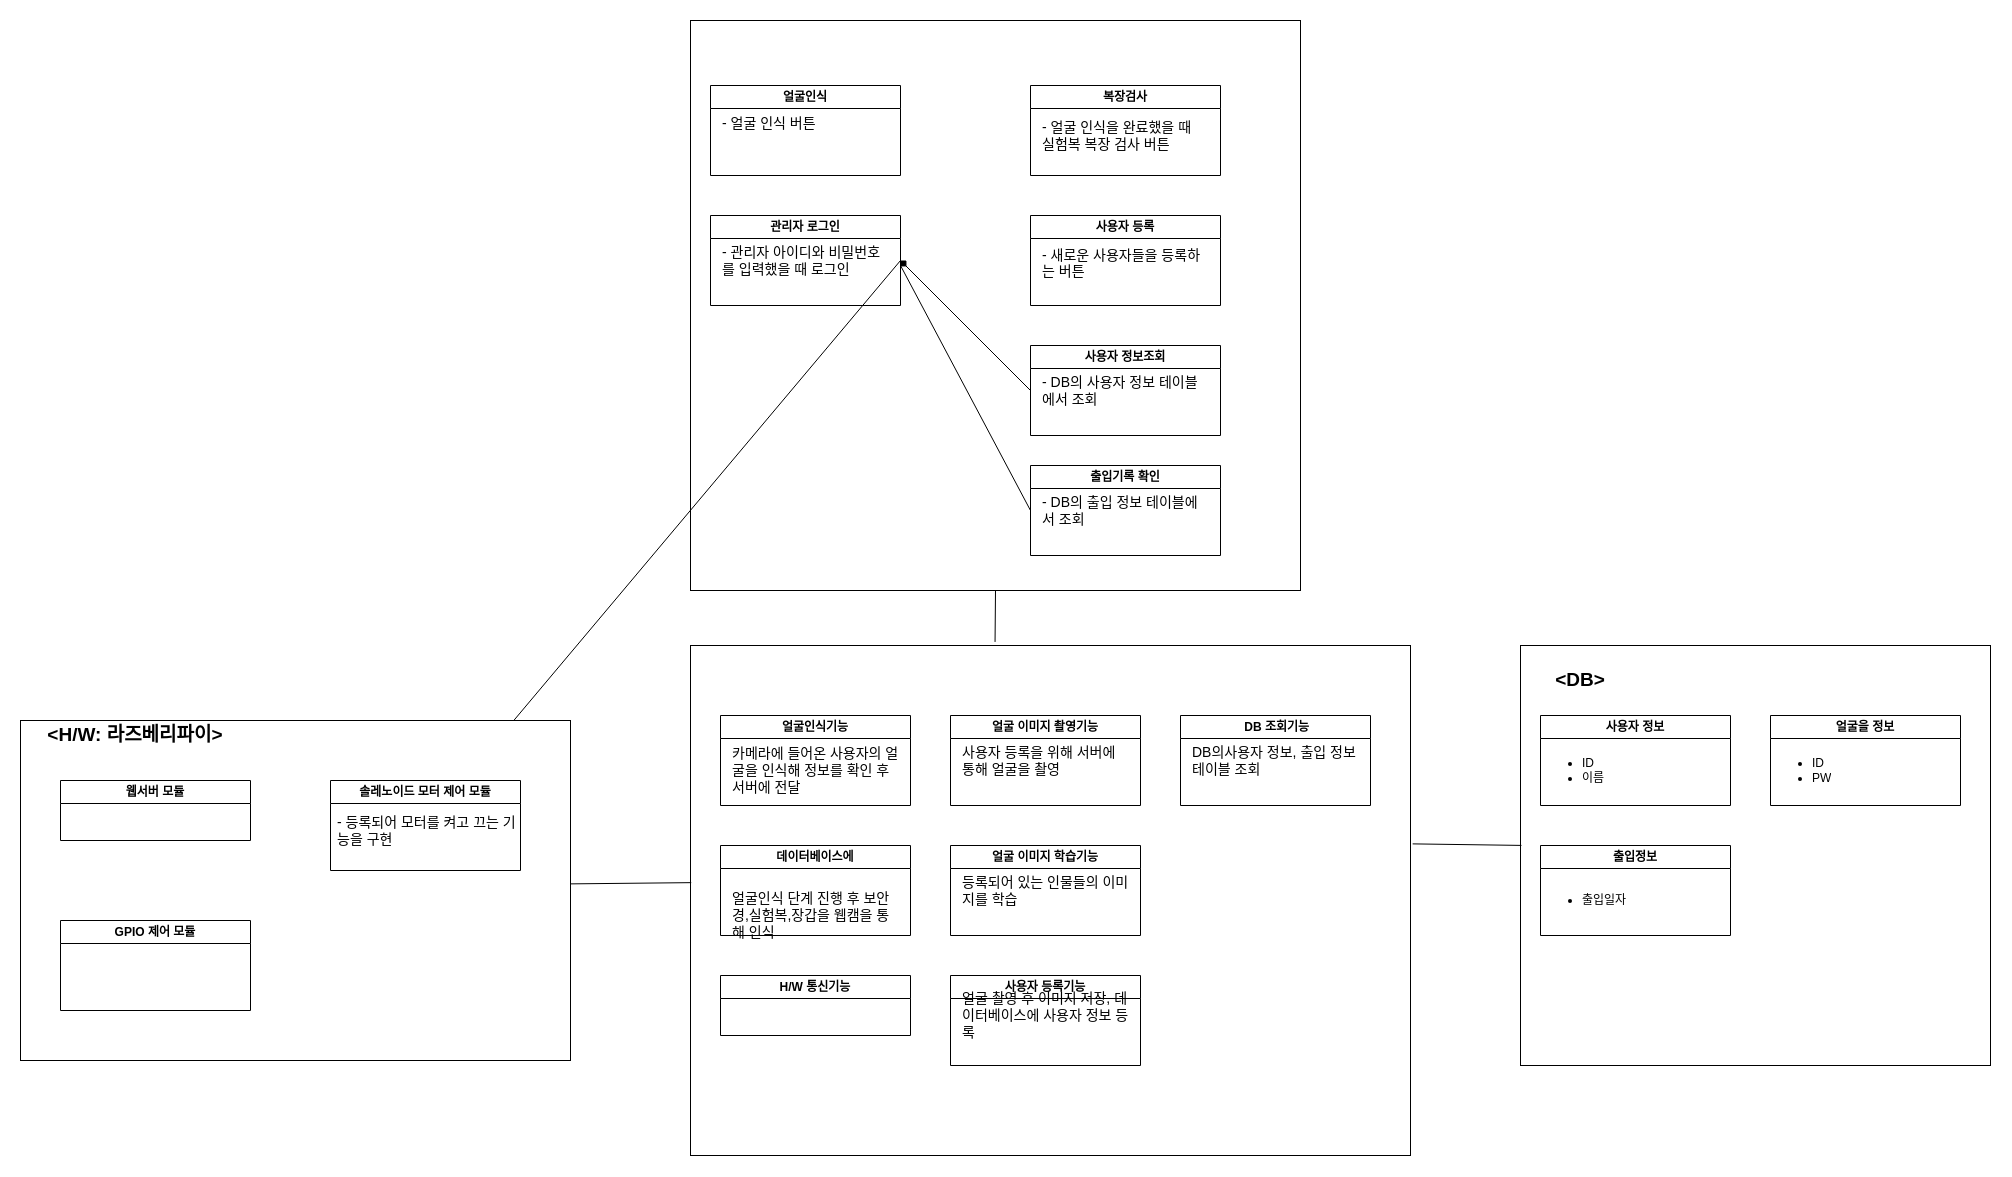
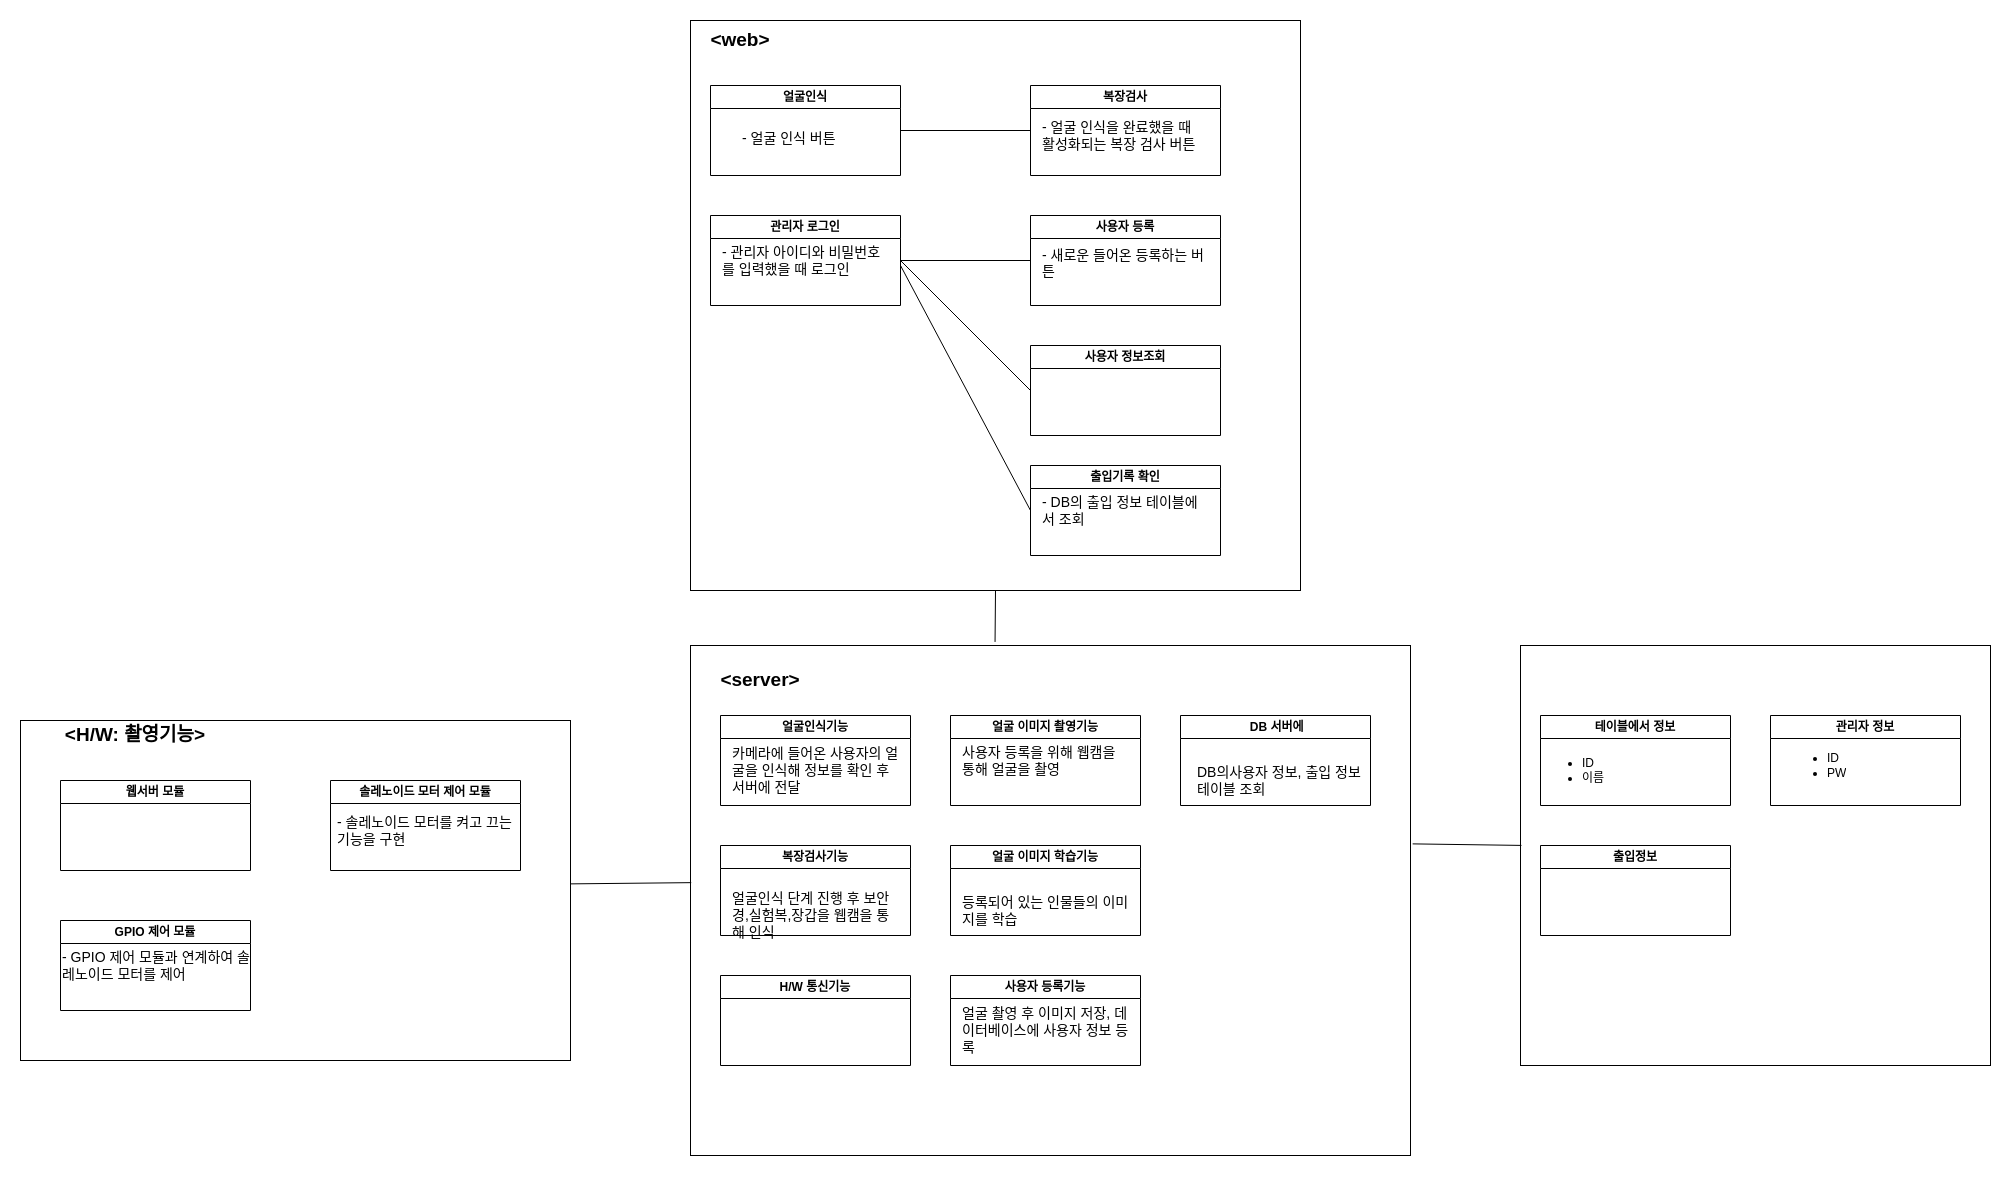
+ <mxCell id="7" value="&amp;lt;web&amp;gt;" style="text;html=1;align=center;verticalAlign=middle;whiteSpace=wrap;rounded=0;fontStyle=1;fontSize=19;" vertex="1" parent="1"><mxGeometry x="710" y="25" width="60" height="30" as="geometry" /></mxCell>
- <mxCell id="4" value="&lt;div&gt;&lt;font style=&quot;font-size: 14px;&quot;&gt;- 얼굴 인식 버튼&lt;/font&gt;&lt;/div&gt;&lt;div&gt;&lt;br&gt;&lt;/div&gt;" style="text;html=1;align=left;verticalAlign=middle;whiteSpace=wrap;rounded=0;" vertex="1" parent="3"><mxGeometry x="10" y="30" width="130" height="30" as="geometry" /></mxCell>
+ <mxCell id="4" value="&lt;div&gt;&lt;font style=&quot;font-size: 14px;&quot;&gt;- 얼굴 인식 버튼&lt;/font&gt;&lt;/div&gt;&lt;div&gt;&lt;br&gt;&lt;/div&gt;" style="text;html=1;align=left;verticalAlign=middle;whiteSpace=wrap;rounded=0;" vertex="1" parent="3"><mxGeometry x="30" y="45" width="130" height="30" as="geometry" /></mxCell>
+ <mxCell id="16" value="" style="endArrow=none;html=1;rounded=0;entryX=1;entryY=0.5;entryDx=0;entryDy=0;exitX=0;exitY=0.5;exitDx=0;exitDy=0;" edge="1" parent="1" source="5" target="3"><mxGeometry width="50" height="50" relative="1" as="geometry"><mxPoint x="1090" y="305" as="sourcePoint" /><mxPoint x="1140" y="255" as="targetPoint" /></mxGeometry></mxCell>
- <mxCell id="6" value="&lt;font style=&quot;font-size: 14px;&quot;&gt;- 얼굴 인식을 완료했을 때 실험복 복장 검사 버튼&lt;/font&gt;" style="text;html=1;align=left;verticalAlign=middle;whiteSpace=wrap;rounded=0;" vertex="1" parent="5"><mxGeometry x="10" y="40" width="160" height="20" as="geometry" /></mxCell>
+ <mxCell id="6" value="&lt;font style=&quot;font-size: 14px;&quot;&gt;- 얼굴 인식을 완료했을 때 활성화되는 복장 검사 버튼&lt;/font&gt;" style="text;html=1;align=left;verticalAlign=middle;whiteSpace=wrap;rounded=0;" vertex="1" parent="5"><mxGeometry x="10" y="40" width="160" height="20" as="geometry" /></mxCell>
- <mxCell id="18" value="" style="endArrow=diamond;html=1;rounded=0;entryX=1;entryY=0.5;entryDx=0;entryDy=0;exitX=0;exitY=0.5;exitDx=0;exitDy=0;" edge="1" parent="1" source="12" target="8"><mxGeometry width="50" height="50" relative="1" as="geometry"><mxPoint x="1090" y="395" as="sourcePoint" /><mxPoint x="1140" y="345" as="targetPoint" /></mxGeometry></mxCell>
+ <mxCell id="18" value="" style="endArrow=none;html=1;rounded=0;entryX=1;entryY=0.5;entryDx=0;entryDy=0;exitX=0;exitY=0.5;exitDx=0;exitDy=0;" edge="1" parent="1" source="12" target="8"><mxGeometry width="50" height="50" relative="1" as="geometry"><mxPoint x="1090" y="395" as="sourcePoint" /><mxPoint x="1140" y="345" as="targetPoint" /></mxGeometry></mxCell>
- <mxCell id="11" value="&lt;div&gt;&lt;font style=&quot;font-size: 14px;&quot;&gt;- 새로운 사용자들을 등록하는 버튼&lt;/font&gt;&lt;/div&gt;&lt;div&gt;&lt;br&gt;&lt;/div&gt;" style="text;html=1;align=left;verticalAlign=middle;whiteSpace=wrap;rounded=0;" vertex="1" parent="10"><mxGeometry x="10" y="40" width="170" height="30" as="geometry" /></mxCell>
+ <mxCell id="11" value="&lt;div&gt;&lt;font style=&quot;font-size: 14px;&quot;&gt;- 새로운 들어온 등록하는 버튼&lt;/font&gt;&lt;/div&gt;&lt;div&gt;&lt;br&gt;&lt;/div&gt;" style="text;html=1;align=left;verticalAlign=middle;whiteSpace=wrap;rounded=0;" vertex="1" parent="10"><mxGeometry x="10" y="40" width="170" height="30" as="geometry" /></mxCell>
- <mxCell id="13" value="&lt;font style=&quot;font-size: 14px;&quot;&gt;- DB의 사용자 정보 테이블에서 조회&lt;/font&gt;" style="text;html=1;align=left;verticalAlign=middle;whiteSpace=wrap;rounded=0;" vertex="1" parent="12"><mxGeometry x="10" y="30" width="160" height="30" as="geometry" /></mxCell>
- <mxCell id="17" value="" style="endArrow=none;html=1;rounded=0;exitX=1;exitY=0.5;exitDx=0;exitDy=0;" edge="1" parent="1" source="8" target="49"><mxGeometry width="50" height="50" relative="1" as="geometry"><mxPoint x="1090" y="315" as="sourcePoint" /><mxPoint x="940" y="260" as="targetPoint" /></mxGeometry></mxCell>
+ <mxCell id="17" value="" style="endArrow=none;html=1;rounded=0;exitX=1;exitY=0.5;exitDx=0;exitDy=0;entryX=0;entryY=0.5;entryDx=0;entryDy=0;" edge="1" parent="1" source="8" target="10"><mxGeometry width="50" height="50" relative="1" as="geometry"><mxPoint x="1090" y="315" as="sourcePoint" /><mxPoint x="940" y="260" as="targetPoint" /></mxGeometry></mxCell>
+ <mxCell id="33" value="&amp;lt;server&amp;gt;" style="text;html=1;align=center;verticalAlign=middle;whiteSpace=wrap;rounded=0;fontStyle=1;fontSize=19;" vertex="1" parent="1"><mxGeometry x="730" y="665" width="60" height="30" as="geometry" /></mxCell>
- <mxCell id="41" value="&amp;lt;DB&amp;gt;" style="text;html=1;align=center;verticalAlign=middle;whiteSpace=wrap;rounded=0;fontStyle=1;fontSize=19;" vertex="1" parent="1"><mxGeometry x="1550" y="665" width="60" height="30" as="geometry" /></mxCell>
- <mxCell id="32" value="&amp;nbsp;DB 조회기능" style="swimlane;whiteSpace=wrap;html=1;" vertex="1" parent="1"><mxGeometry x="1180" y="715" width="190" height="90" as="geometry" /></mxCell>
+ <mxCell id="32" value="&amp;nbsp;DB 서버에" style="swimlane;whiteSpace=wrap;html=1;" vertex="1" parent="1"><mxGeometry x="1180" y="715" width="190" height="90" as="geometry" /></mxCell>
- <mxCell id="35" value="사용자 정보" style="swimlane;whiteSpace=wrap;html=1;" vertex="1" parent="1"><mxGeometry x="1540" y="715" width="190" height="90" as="geometry"><mxRectangle x="970" y="710" width="100" height="30" as="alternateBounds" /></mxGeometry></mxCell>
+ <mxCell id="35" value="테이블에서 정보" style="swimlane;whiteSpace=wrap;html=1;" vertex="1" parent="1"><mxGeometry x="1540" y="715" width="190" height="90" as="geometry"><mxRectangle x="970" y="710" width="100" height="30" as="alternateBounds" /></mxGeometry></mxCell>
- <mxCell id="38" value="얼굴을 정보" style="swimlane;whiteSpace=wrap;html=1;startSize=23;" vertex="1" parent="1"><mxGeometry x="1770" y="715" width="190" height="90" as="geometry" /></mxCell>
+ <mxCell id="38" value="관리자 정보" style="swimlane;whiteSpace=wrap;html=1;startSize=23;" vertex="1" parent="1"><mxGeometry x="1770" y="715" width="190" height="90" as="geometry" /></mxCell>
- <mxCell id="47" value="&amp;lt;H/W: 라즈베리파이&amp;gt;" style="text;html=1;align=center;verticalAlign=middle;whiteSpace=wrap;rounded=0;fontStyle=1;fontSize=19;" vertex="1" parent="1"><mxGeometry x="20" y="720" width="230" height="30" as="geometry" /></mxCell>
+ <mxCell id="47" value="&amp;lt;H/W: 촬영기능&amp;gt;" style="text;html=1;align=center;verticalAlign=middle;whiteSpace=wrap;rounded=0;fontStyle=1;fontSize=19;" vertex="1" parent="1"><mxGeometry x="20" y="720" width="230" height="30" as="geometry" /></mxCell>
- <mxCell id="27" value="&lt;font style=&quot;font-size: 14px;&quot;&gt;사용자 등록을 위해 서버에 통해 얼굴을 촬영&lt;/font&gt;" style="text;html=1;align=left;verticalAlign=middle;whiteSpace=wrap;rounded=0;" vertex="1" parent="26"><mxGeometry x="10" y="30" width="170" height="30" as="geometry" /></mxCell>
+ <mxCell id="27" value="&lt;font style=&quot;font-size: 14px;&quot;&gt;사용자 등록을 위해 웹캠을 통해 얼굴을 촬영&lt;/font&gt;" style="text;html=1;align=left;verticalAlign=middle;whiteSpace=wrap;rounded=0;" vertex="1" parent="26"><mxGeometry x="10" y="30" width="170" height="30" as="geometry" /></mxCell>
- <mxCell id="45" value="&lt;font style=&quot;font-size: 14px;&quot;&gt;DB의사용자 정보, 출입 정보 테이블 조회&lt;/font&gt;" style="text;html=1;align=left;verticalAlign=middle;whiteSpace=wrap;rounded=0;" vertex="1" parent="1"><mxGeometry x="1190" y="745" width="170" height="30" as="geometry" /></mxCell>
+ <mxCell id="45" value="&lt;font style=&quot;font-size: 14px;&quot;&gt;DB의사용자 정보, 출입 정보 테이블 조회&lt;/font&gt;" style="text;html=1;align=left;verticalAlign=middle;whiteSpace=wrap;rounded=0;" vertex="1" parent="1"><mxGeometry x="1195" y="765" width="170" height="30" as="geometry" /></mxCell>
- <mxCell id="39" value="&lt;ul&gt;&lt;li&gt;ID&lt;/li&gt;&lt;li&gt;PW&lt;/li&gt;&lt;/ul&gt;" style="text;strokeColor=none;fillColor=none;html=1;whiteSpace=wrap;verticalAlign=middle;overflow=hidden;" vertex="1" parent="1"><mxGeometry x="1770" y="735" width="130" height="70" as="geometry" /></mxCell>
+ <mxCell id="39" value="&lt;ul&gt;&lt;li&gt;ID&lt;/li&gt;&lt;li&gt;PW&lt;/li&gt;&lt;/ul&gt;" style="text;strokeColor=none;fillColor=none;html=1;whiteSpace=wrap;verticalAlign=middle;overflow=hidden;" vertex="1" parent="1"><mxGeometry x="1785" y="730" width="130" height="70" as="geometry" /></mxCell>
- <mxCell id="48" value="웹서버 모듈" style="swimlane;whiteSpace=wrap;html=1;" vertex="1" parent="1"><mxGeometry x="60" y="780" width="190" height="60" as="geometry" /></mxCell>
+ <mxCell id="48" value="웹서버 모듈" style="swimlane;whiteSpace=wrap;html=1;" vertex="1" parent="1"><mxGeometry x="60" y="780" width="190" height="90" as="geometry" /></mxCell>
- <mxCell id="51" value="&lt;font style=&quot;font-size: 14px;&quot;&gt;- 등록되어 모터를 켜고 끄는 기능을 구현&amp;nbsp;&amp;nbsp;&lt;/font&gt;" style="text;html=1;align=left;verticalAlign=middle;whiteSpace=wrap;rounded=0;" vertex="1" parent="1"><mxGeometry x="335" y="815" width="185" height="30" as="geometry" /></mxCell>
+ <mxCell id="51" value="&lt;font style=&quot;font-size: 14px;&quot;&gt;- 솔레노이드 모터를 켜고 끄는 기능을 구현&amp;nbsp;&amp;nbsp;&lt;/font&gt;" style="text;html=1;align=left;verticalAlign=middle;whiteSpace=wrap;rounded=0;" vertex="1" parent="1"><mxGeometry x="335" y="815" width="185" height="30" as="geometry" /></mxCell>
- <mxCell id="23" value="데이터베이스에" style="swimlane;whiteSpace=wrap;html=1;" vertex="1" parent="1"><mxGeometry x="720" y="845" width="190" height="90" as="geometry" /></mxCell>
+ <mxCell id="23" value="복장검사기능" style="swimlane;whiteSpace=wrap;html=1;" vertex="1" parent="1"><mxGeometry x="720" y="845" width="190" height="90" as="geometry" /></mxCell>
- <mxCell id="29" value="&lt;font style=&quot;font-size: 14px;&quot;&gt;등록되어 있는 인물들의 이미지를 학습&lt;/font&gt;" style="text;html=1;align=left;verticalAlign=middle;whiteSpace=wrap;rounded=0;" vertex="1" parent="28"><mxGeometry x="10" y="30" width="170" height="30" as="geometry" /></mxCell>
+ <mxCell id="29" value="&lt;font style=&quot;font-size: 14px;&quot;&gt;등록되어 있는 인물들의 이미지를 학습&lt;/font&gt;" style="text;html=1;align=left;verticalAlign=middle;whiteSpace=wrap;rounded=0;" vertex="1" parent="28"><mxGeometry x="10" y="50" width="170" height="30" as="geometry" /></mxCell>
- <mxCell id="40" value="&lt;ul&gt;&lt;li&gt;출입일자&lt;/li&gt;&lt;/ul&gt;" style="text;strokeColor=none;fillColor=none;html=1;whiteSpace=wrap;verticalAlign=middle;overflow=hidden;" vertex="1" parent="1"><mxGeometry x="1540" y="865" width="130" height="70" as="geometry" /></mxCell>
+ <mxCell id="52" value="&lt;font style=&quot;font-size: 14px;&quot;&gt;- GPIO 제어 모듈과 연계하여 솔레노이드 모터를 제어&lt;/font&gt;" style="text;html=1;align=left;verticalAlign=middle;whiteSpace=wrap;rounded=0;" vertex="1" parent="1"><mxGeometry x="60" y="950" width="190" height="30" as="geometry" /></mxCell>
- <mxCell id="25" value="H/W 통신기능" style="swimlane;whiteSpace=wrap;html=1;" vertex="1" parent="1"><mxGeometry x="720" y="975" width="190" height="60" as="geometry" /></mxCell>
+ <mxCell id="25" value="H/W 통신기능" style="swimlane;whiteSpace=wrap;html=1;" vertex="1" parent="1"><mxGeometry x="720" y="975" width="190" height="90" as="geometry" /></mxCell>
- <mxCell id="31" value="&lt;div&gt;&lt;span style=&quot;font-size: 14px;&quot;&gt;얼굴 촬영 후 이미지 저장, 데이터베이스에 사용자 정보 등록&lt;/span&gt;&lt;/div&gt;" style="text;html=1;align=left;verticalAlign=middle;whiteSpace=wrap;rounded=0;" vertex="1" parent="30"><mxGeometry x="10" y="25" width="170" height="30" as="geometry" /></mxCell>
+ <mxCell id="31" value="&lt;div&gt;&lt;span style=&quot;font-size: 14px;&quot;&gt;얼굴 촬영 후 이미지 저장, 데이터베이스에 사용자 정보 등록&lt;/span&gt;&lt;/div&gt;" style="text;html=1;align=left;verticalAlign=middle;whiteSpace=wrap;rounded=0;" vertex="1" parent="30"><mxGeometry x="10" y="40" width="170" height="30" as="geometry" /></mxCell>
